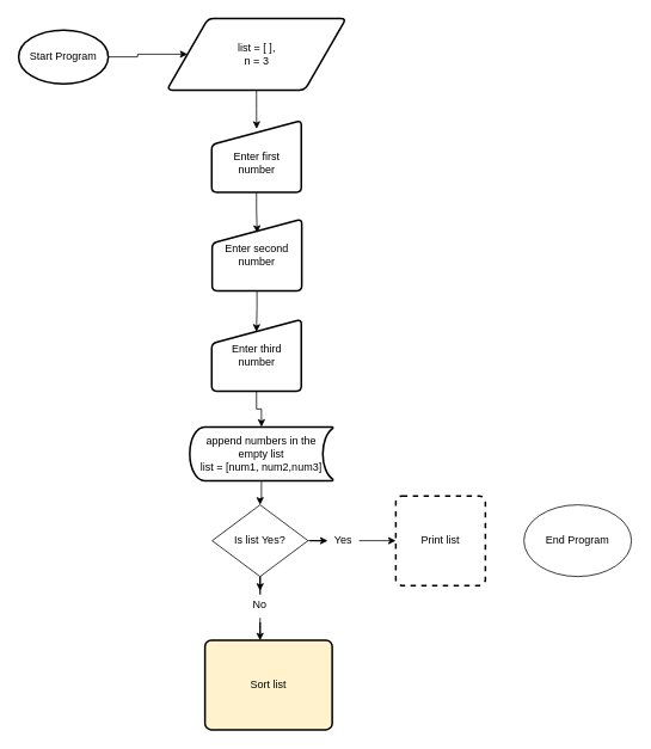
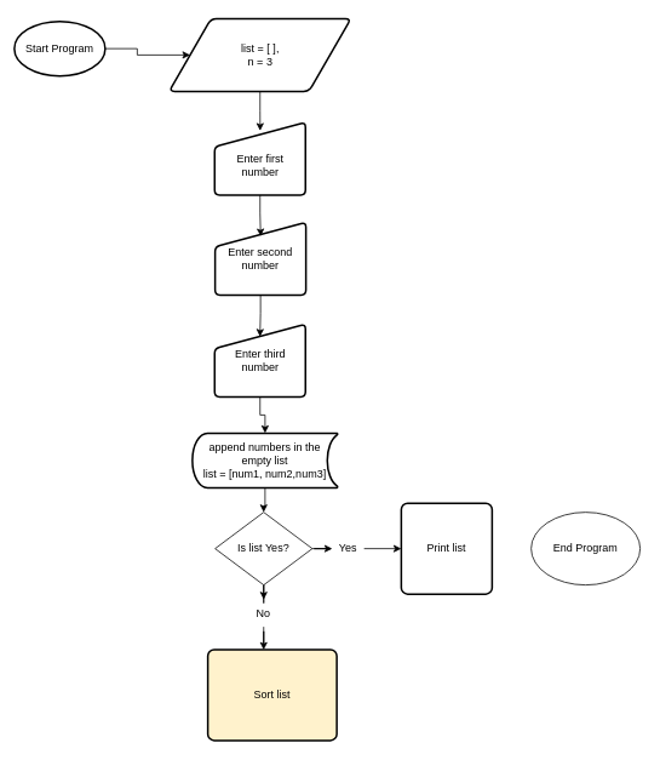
- <mxCell id="3" value="Start Program" style="strokeWidth=2;html=1;shape=mxgraph.flowchart.start_1;whiteSpace=wrap;" parent="1" vertex="1"><mxGeometry x="20" y="33" width="100" height="60" as="geometry" /></mxCell>
+ <mxCell id="3" value="Start Program" style="strokeWidth=2;html=1;shape=mxgraph.flowchart.start_1;whiteSpace=wrap;" parent="1" vertex="1"><mxGeometry x="15" y="23" width="100" height="60" as="geometry" /></mxCell>
- <mxCell id="17" value="Print list" style="rounded=1;whiteSpace=wrap;html=1;absoluteArcSize=1;arcSize=14;strokeWidth=2;dashed=1;" vertex="1" parent="1"><mxGeometry x="441" y="553" width="100" height="100" as="geometry" /></mxCell>
+ <mxCell id="17" value="Print list" style="rounded=1;whiteSpace=wrap;html=1;absoluteArcSize=1;arcSize=14;strokeWidth=2;" vertex="1" parent="1"><mxGeometry x="441" y="553" width="100" height="100" as="geometry" /></mxCell>
